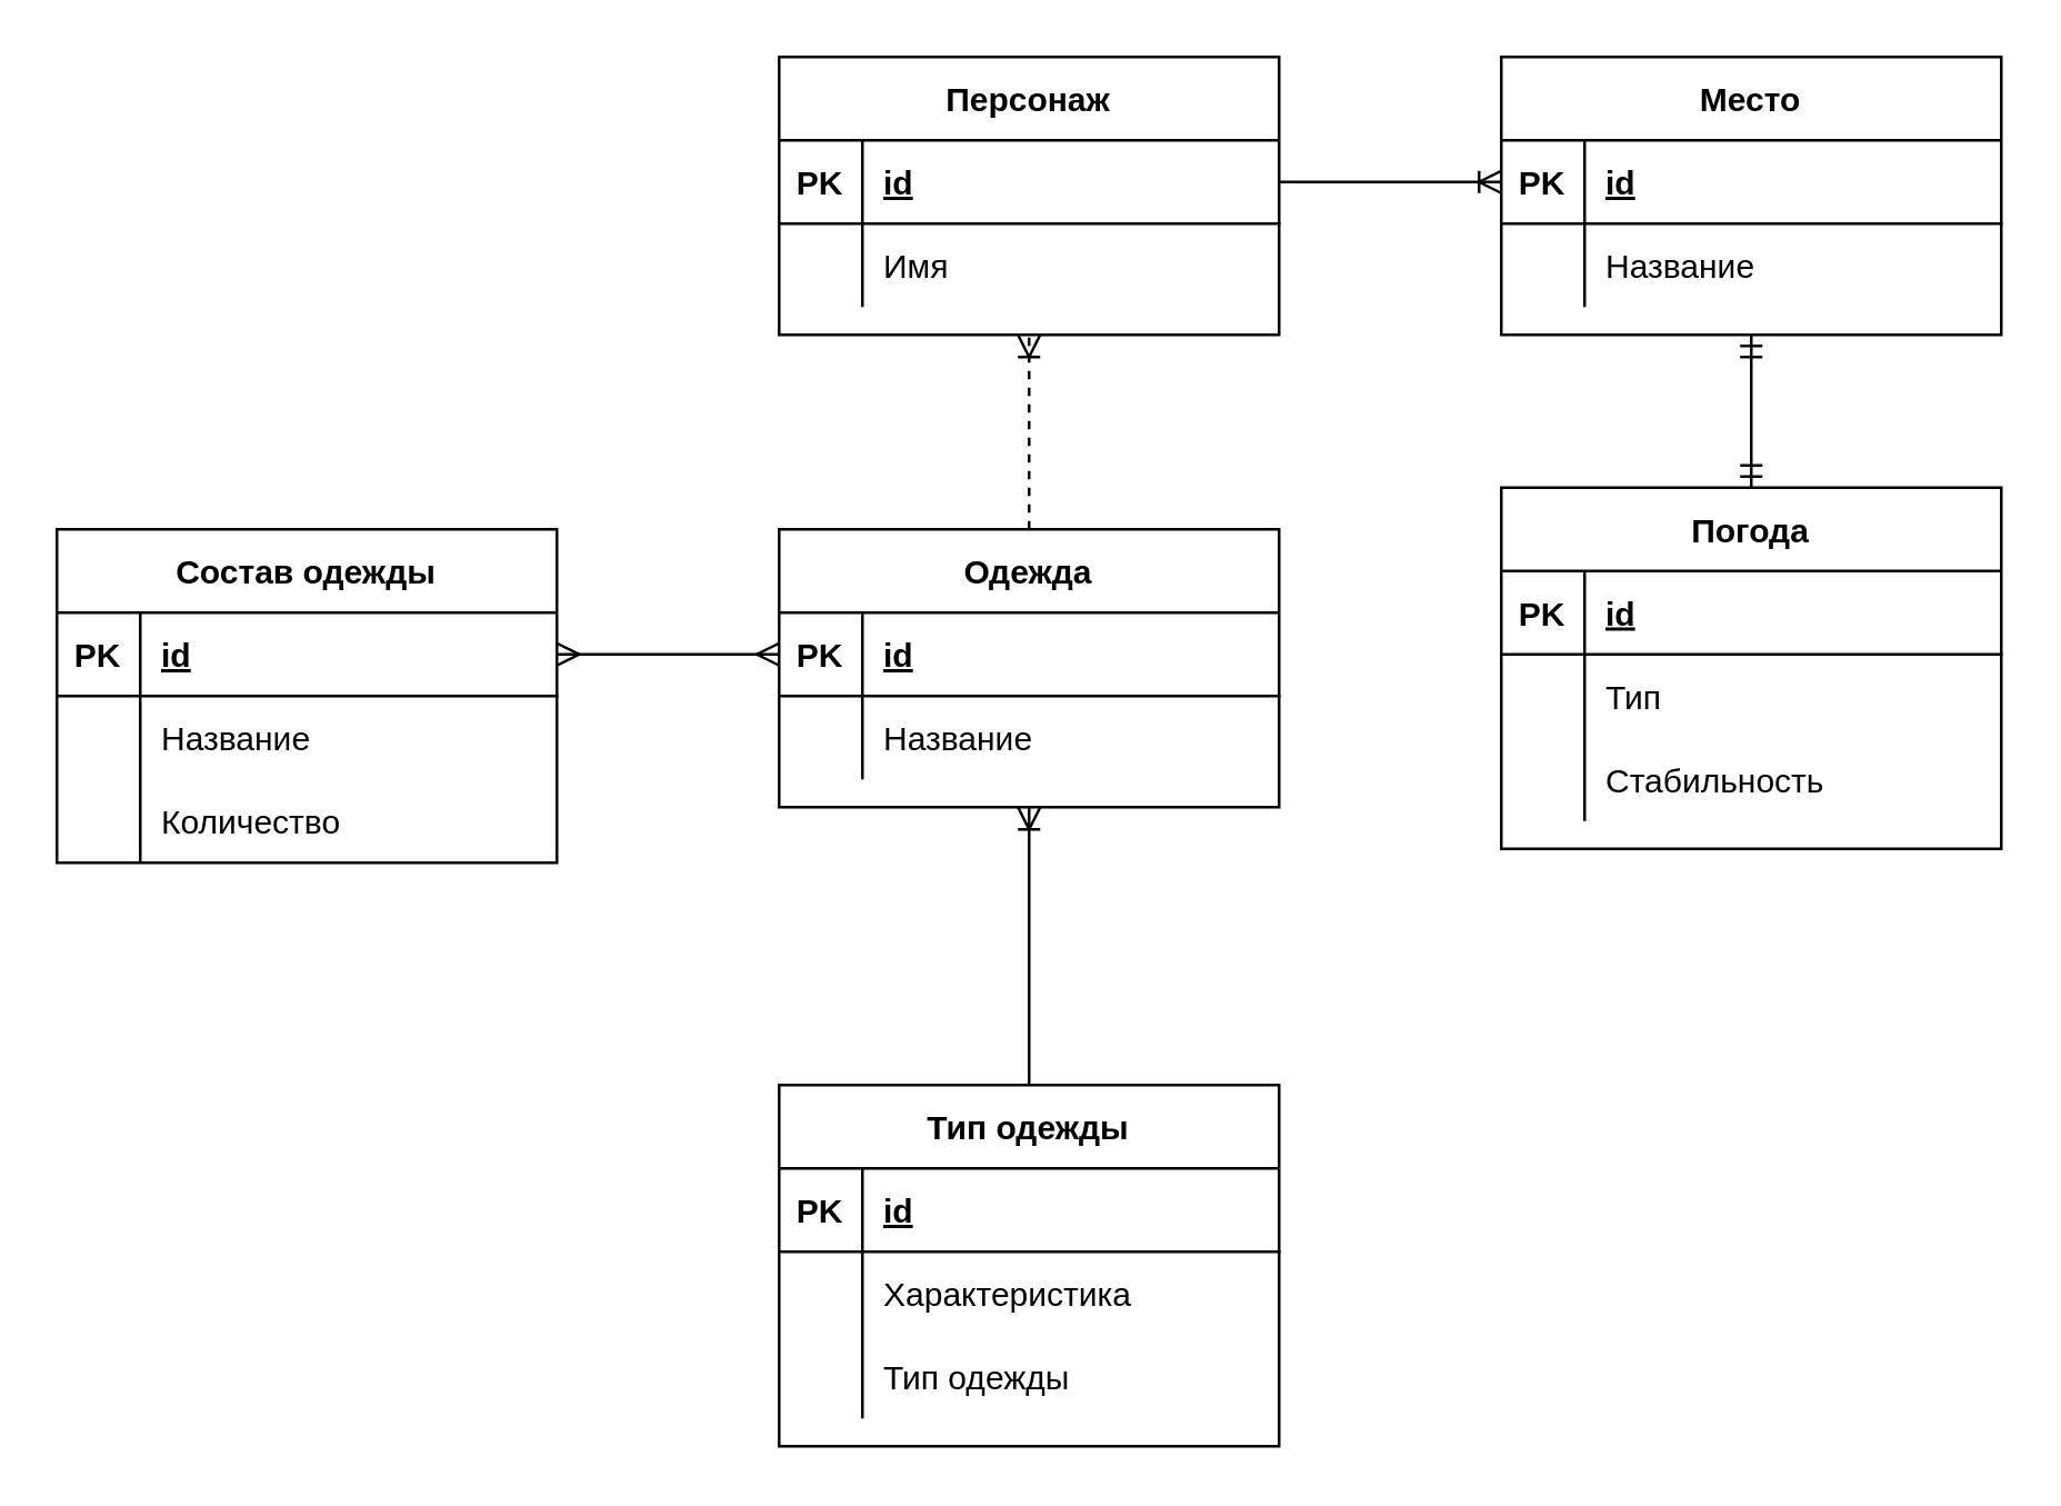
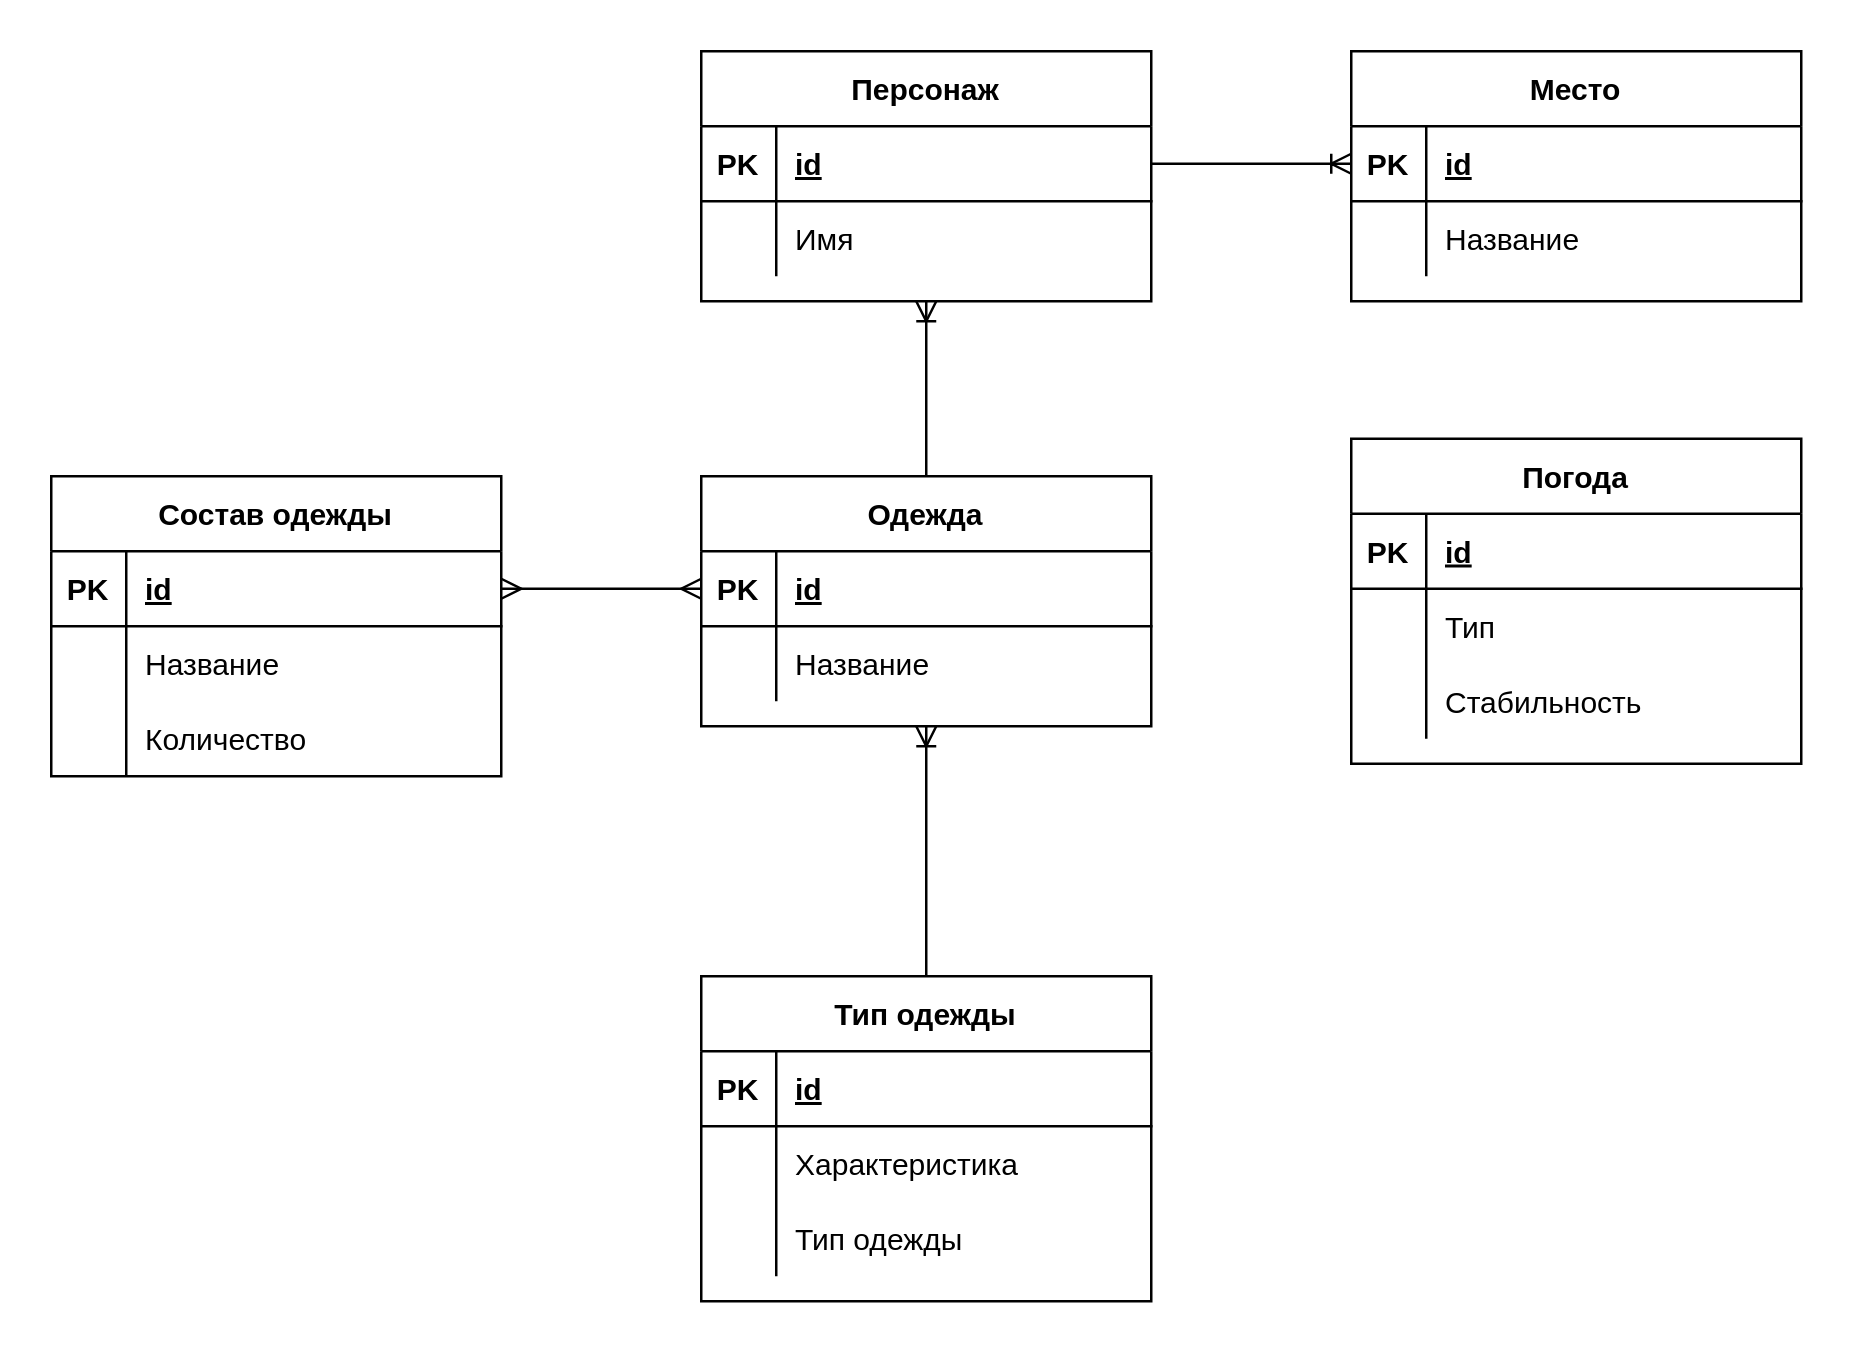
- <mxCell id="54" value="" style="fontSize=12;html=1;endArrow=ERmandOne;startArrow=ERmandOne;rounded=0;entryX=0.5;entryY=1;entryDx=0;entryDy=0;exitX=0.5;exitY=0;exitDx=0;exitDy=0;" parent="1" source="36" target="46" edge="1"><mxGeometry width="100" height="100" relative="1" as="geometry"><mxPoint x="580" y="250" as="sourcePoint" /><mxPoint x="630" y="140" as="targetPoint" /></mxGeometry></mxCell>
- <mxCell id="56" value="" style="fontSize=12;html=1;endArrow=ERoneToMany;rounded=0;entryX=0.5;entryY=1;entryDx=0;entryDy=0;exitX=0.5;exitY=0;exitDx=0;exitDy=0;dashed=1;" parent="1" source="22" target="29" edge="1"><mxGeometry width="100" height="100" relative="1" as="geometry"><mxPoint x="410" y="270" as="sourcePoint" /><mxPoint x="510" y="170" as="targetPoint" /></mxGeometry></mxCell>
+ <mxCell id="56" value="" style="fontSize=12;html=1;endArrow=ERoneToMany;rounded=0;entryX=0.5;entryY=1;entryDx=0;entryDy=0;exitX=0.5;exitY=0;exitDx=0;exitDy=0;" parent="1" source="22" target="29" edge="1"><mxGeometry width="100" height="100" relative="1" as="geometry"><mxPoint x="410" y="270" as="sourcePoint" /><mxPoint x="510" y="170" as="targetPoint" /></mxGeometry></mxCell>
